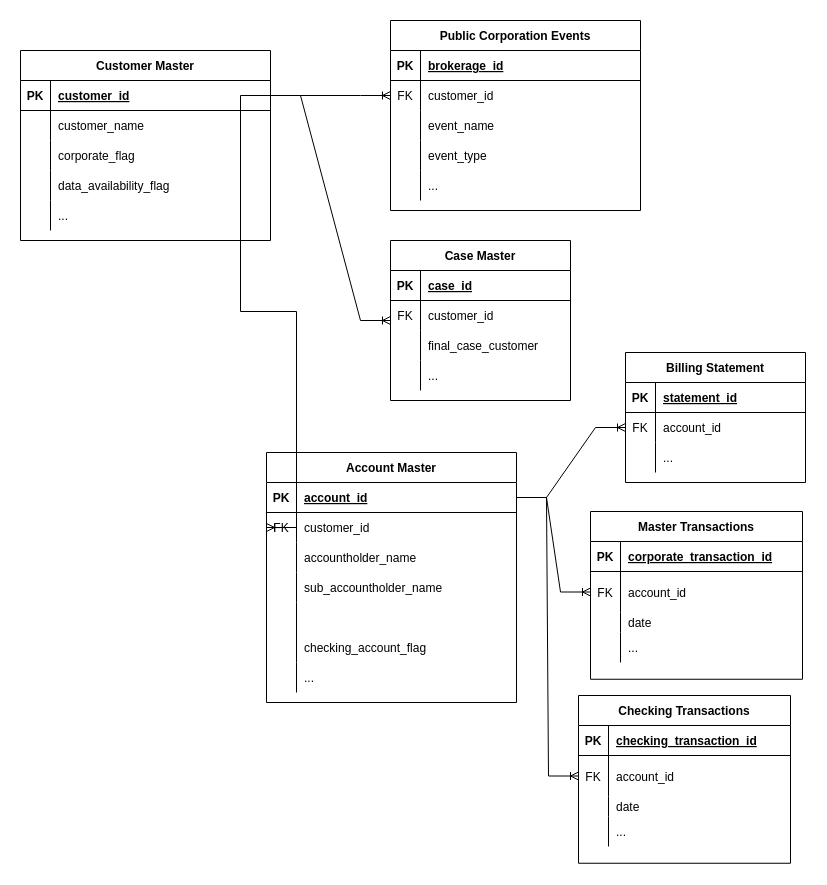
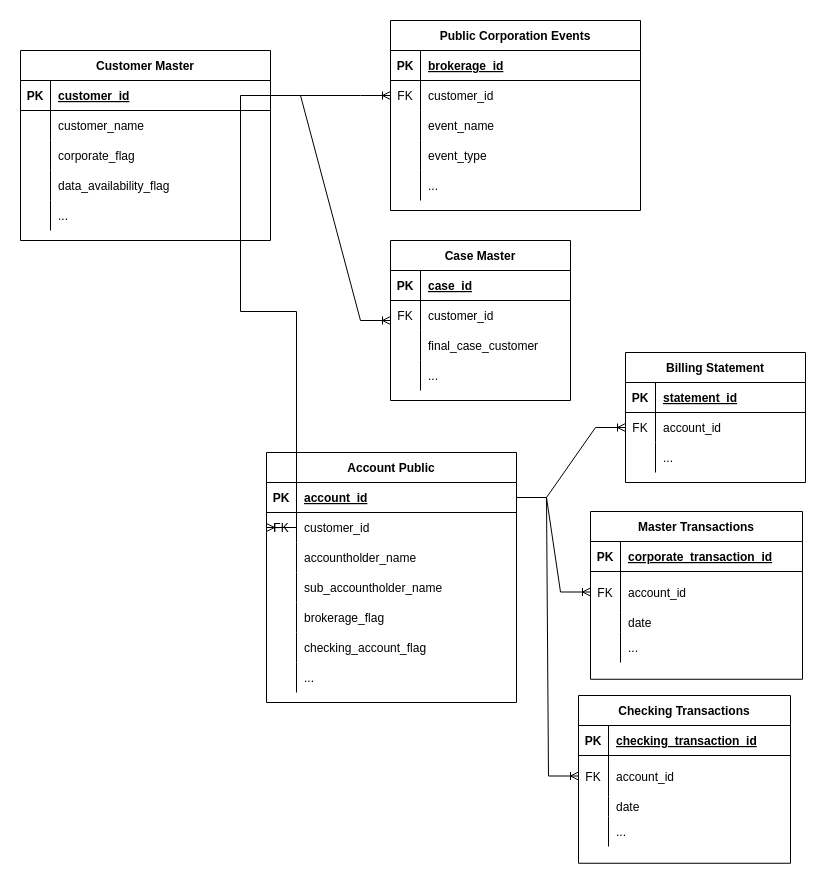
- <mxCell id="18" value="Account Master" style="shape=table;startSize=30;container=1;collapsible=1;childLayout=tableLayout;fixedRows=1;rowLines=0;fontStyle=1;align=center;resizeLast=1;" parent="1" vertex="1"><mxGeometry x="266" y="452" width="250" height="250" as="geometry" /></mxCell>
+ <mxCell id="18" value="Account Public" style="shape=table;startSize=30;container=1;collapsible=1;childLayout=tableLayout;fixedRows=1;rowLines=0;fontStyle=1;align=center;resizeLast=1;" parent="1" vertex="1"><mxGeometry x="266" y="452" width="250" height="250" as="geometry" /></mxCell>
+ <mxCell id="33" value="brokerage_flag" style="shape=partialRectangle;overflow=hidden;connectable=0;fillColor=none;top=0;left=0;bottom=0;right=0;align=left;spacingLeft=6;" parent="31" vertex="1"><mxGeometry x="30" width="220" height="30" as="geometry"><mxRectangle width="220" height="30" as="alternateBounds" /></mxGeometry></mxCell>
